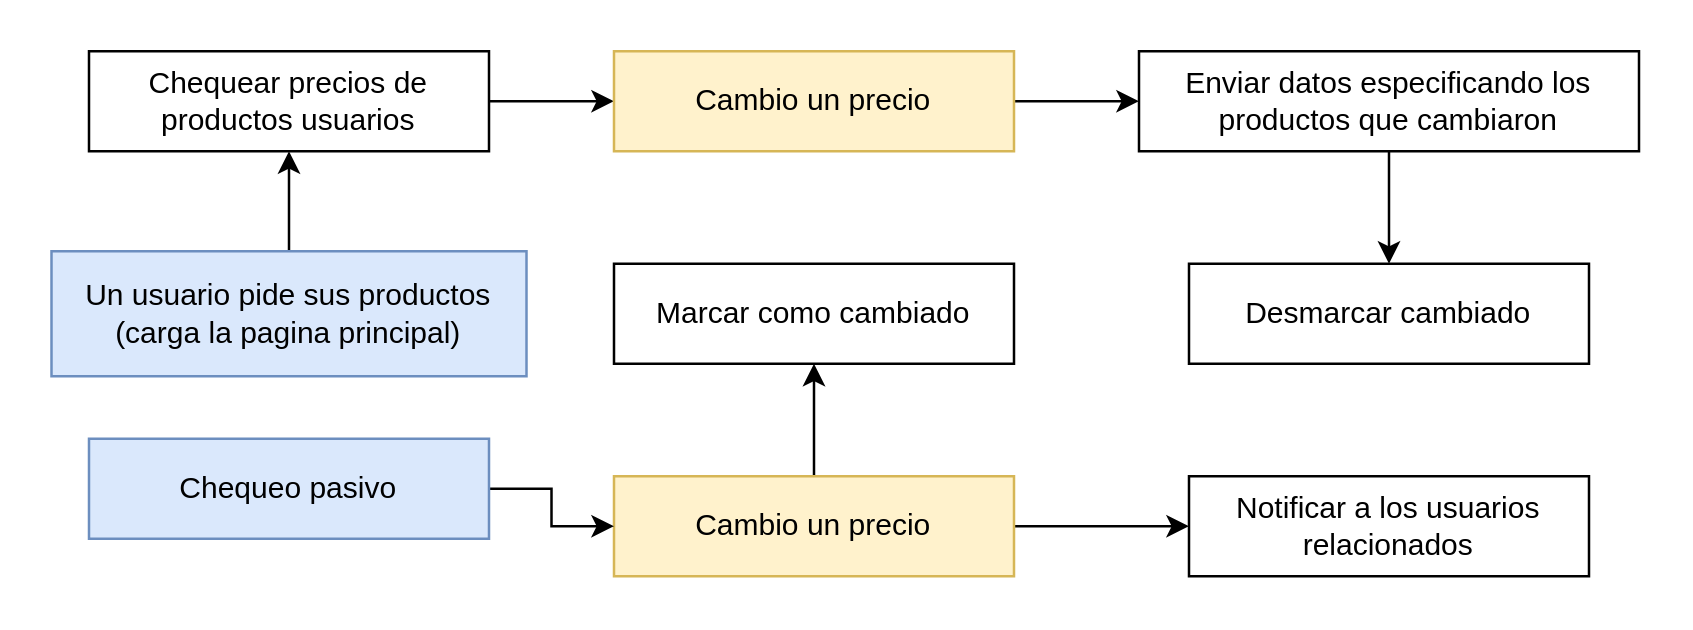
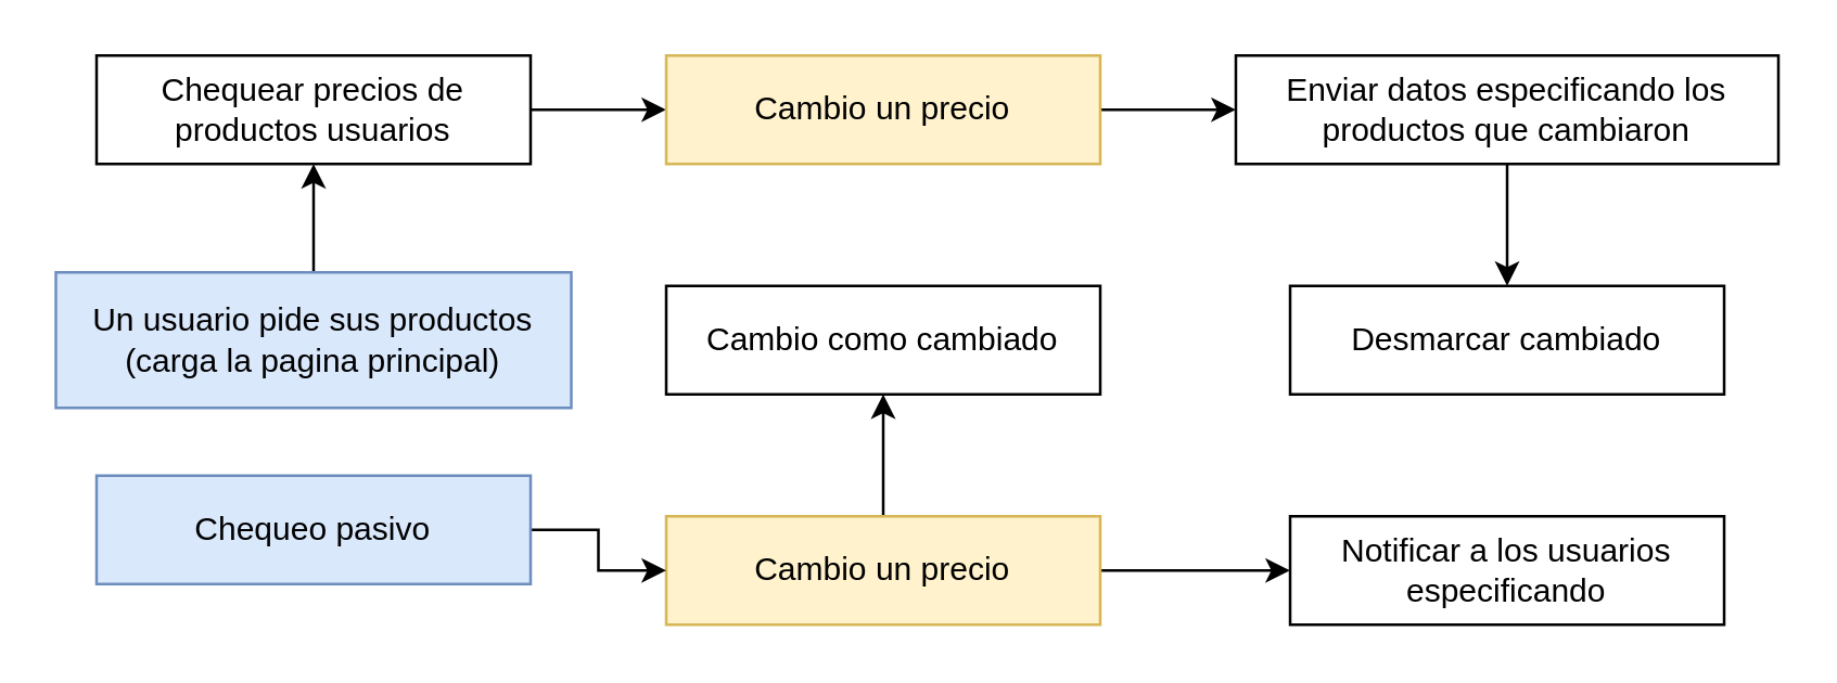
- <mxCell id="14" value="Marcar como cambiado" style="rounded=0;whiteSpace=wrap;html=1;" vertex="1" parent="1"><mxGeometry x="245" y="105" width="160" height="40" as="geometry" /></mxCell>
+ <mxCell id="14" value="Cambio como cambiado" style="rounded=0;whiteSpace=wrap;html=1;" vertex="1" parent="1"><mxGeometry x="245" y="105" width="160" height="40" as="geometry" /></mxCell>
- <mxCell id="9" value="Notificar a los usuarios relacionados" style="rounded=0;whiteSpace=wrap;html=1;" vertex="1" parent="1"><mxGeometry x="475" y="190" width="160" height="40" as="geometry" /></mxCell>
+ <mxCell id="9" value="Notificar a los usuarios especificando" style="rounded=0;whiteSpace=wrap;html=1;" vertex="1" parent="1"><mxGeometry x="475" y="190" width="160" height="40" as="geometry" /></mxCell>
